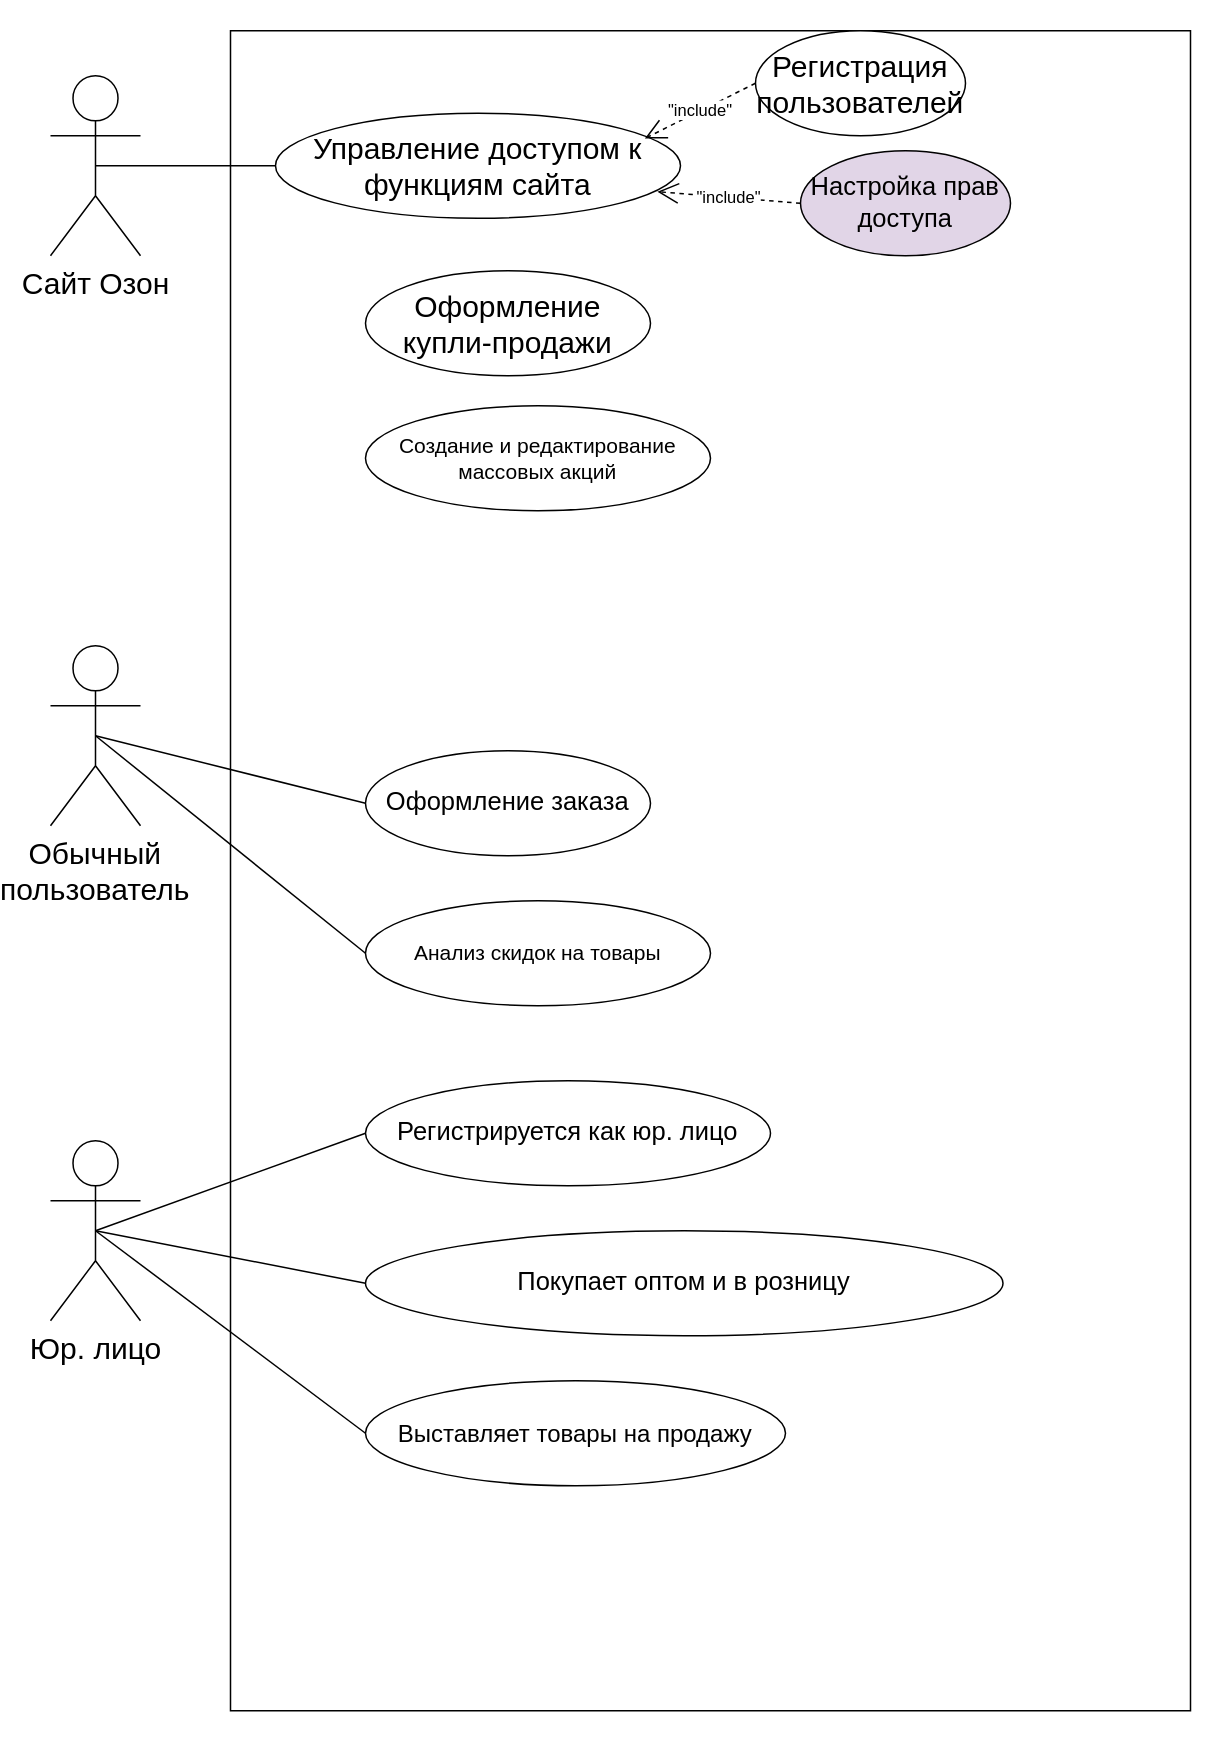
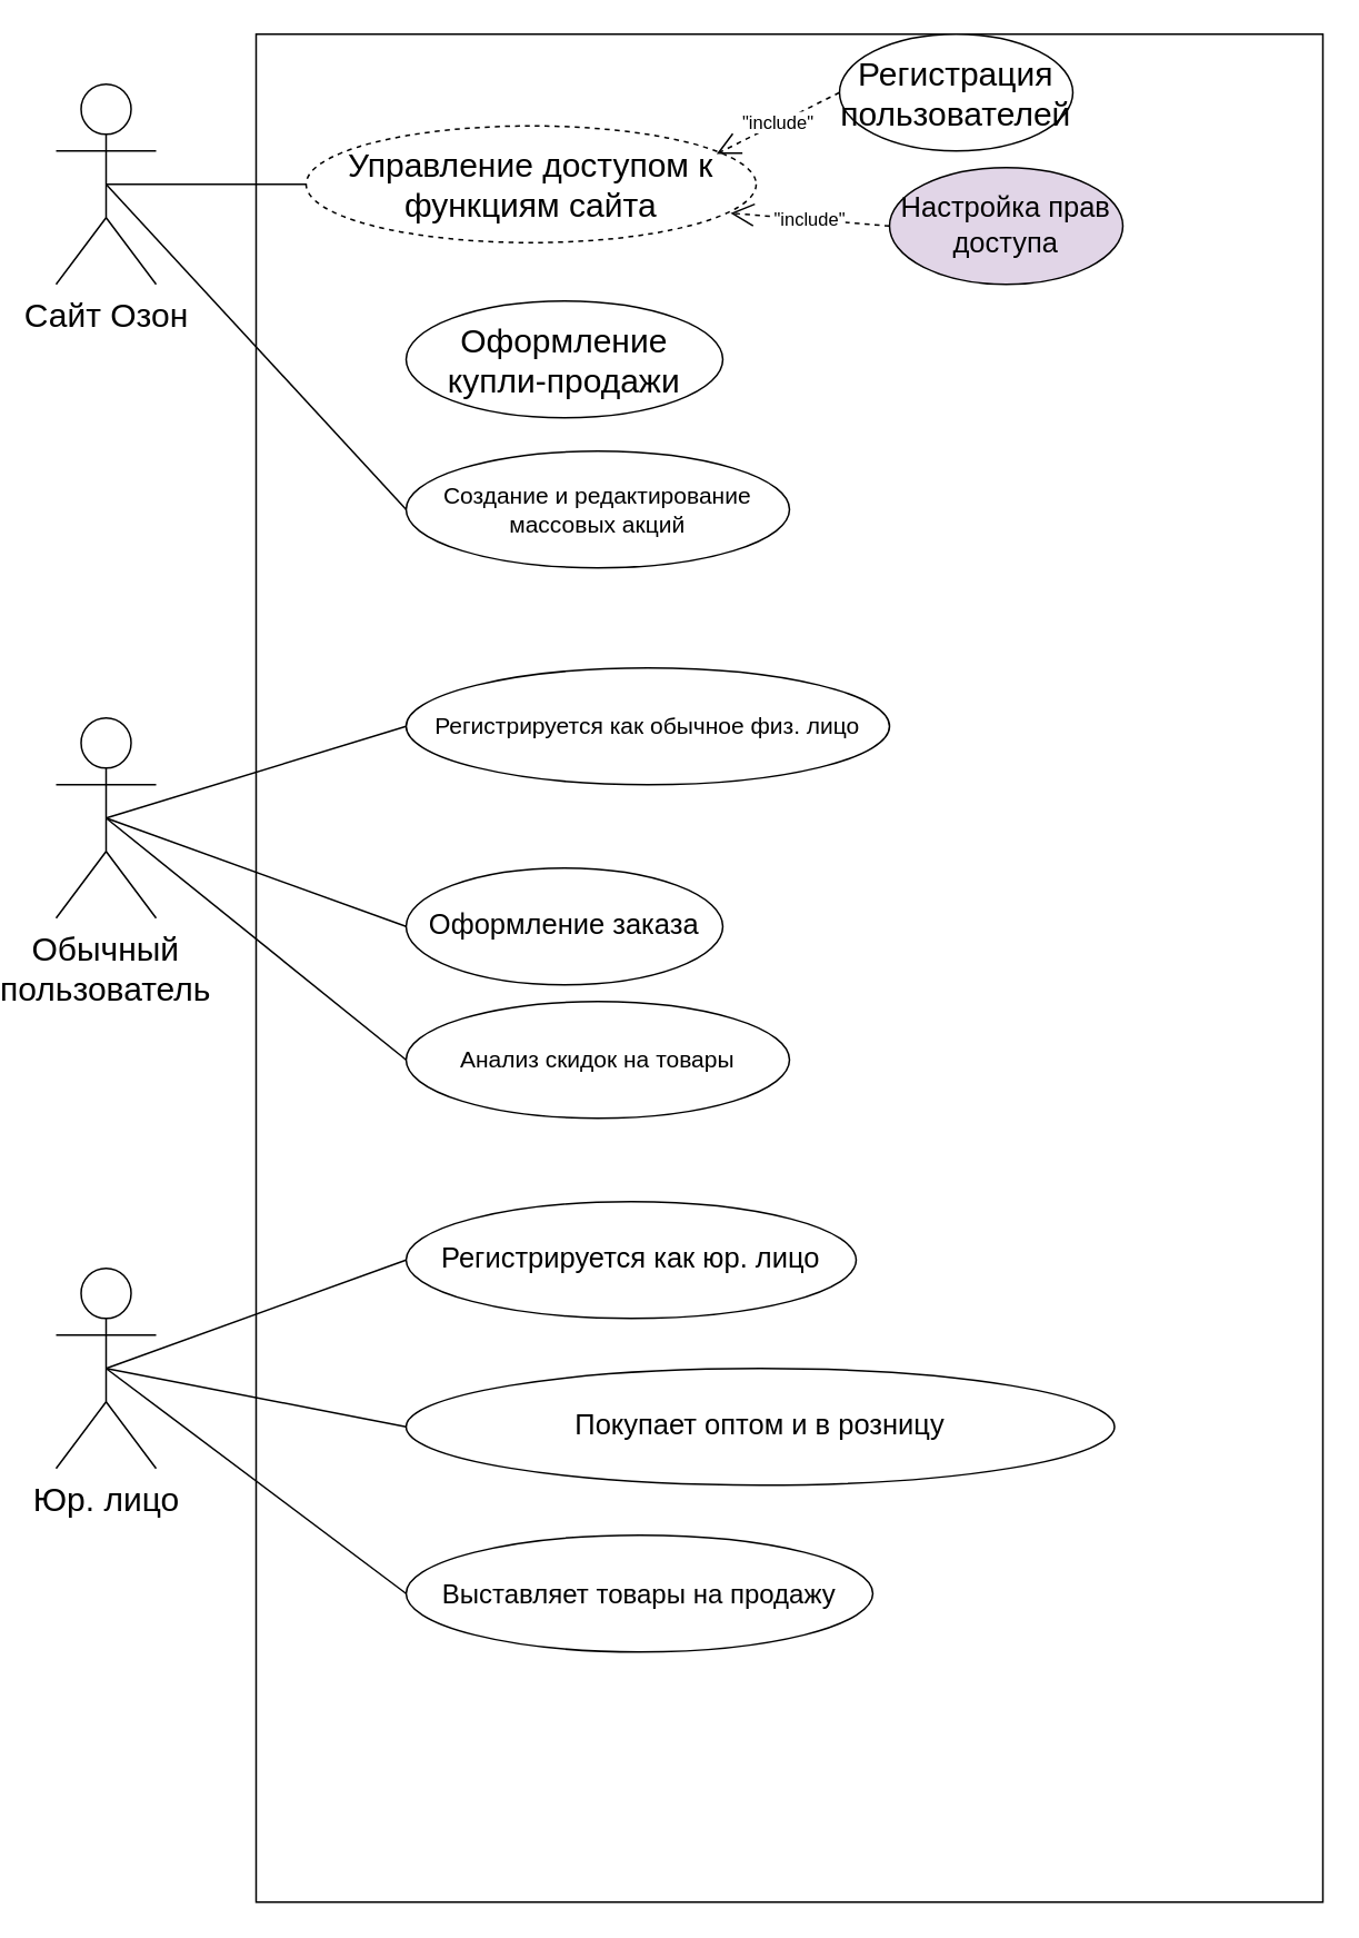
- <mxCell id="6" value="&lt;font style=&quot;font-size: 20px;&quot;&gt;Управление доступом к функциям сайта&lt;/font&gt;" style="ellipse;whiteSpace=wrap;html=1;fontSize=20;" vertex="1" parent="1"><mxGeometry x="170" y="75" width="270" height="70" as="geometry" /></mxCell>
+ <mxCell id="6" value="&lt;font style=&quot;font-size: 20px;&quot;&gt;Управление доступом к функциям сайта&lt;/font&gt;" style="ellipse;whiteSpace=wrap;html=1;fontSize=20;dashed=1;" vertex="1" parent="1"><mxGeometry x="170" y="75" width="270" height="70" as="geometry" /></mxCell>
+ <mxCell id="14" value="" style="endArrow=none;html=1;rounded=0;exitX=0.5;exitY=0.5;exitDx=0;exitDy=0;exitPerimeter=0;entryX=0;entryY=0.5;entryDx=0;entryDy=0;" edge="1" parent="1" source="4" target="13"><mxGeometry relative="1" as="geometry"><mxPoint x="420" y="270" as="sourcePoint" /><mxPoint x="580" y="270" as="targetPoint" /></mxGeometry></mxCell>
+ <mxCell id="15" value="Регистрируется как обычное физ. лицо" style="ellipse;whiteSpace=wrap;html=1;fontSize=14;" vertex="1" parent="1"><mxGeometry x="230" y="400" width="290" height="70" as="geometry" /></mxCell>
+ <mxCell id="18" value="" style="endArrow=none;html=1;rounded=0;exitX=0.5;exitY=0.5;exitDx=0;exitDy=0;exitPerimeter=0;entryX=0;entryY=0.5;entryDx=0;entryDy=0;" edge="1" parent="1" source="5" target="15"><mxGeometry width="50" height="50" relative="1" as="geometry"><mxPoint x="480" y="490" as="sourcePoint" /><mxPoint x="530" y="440" as="targetPoint" /></mxGeometry></mxCell>
- <mxCell id="16" value="Оформление заказа" style="ellipse;whiteSpace=wrap;html=1;fontSize=17;" vertex="1" parent="1"><mxGeometry x="230" y="500" width="190" height="70" as="geometry" /></mxCell>
+ <mxCell id="16" value="Оформление заказа" style="ellipse;whiteSpace=wrap;html=1;fontSize=17;" vertex="1" parent="1"><mxGeometry x="230" y="520" width="190" height="70" as="geometry" /></mxCell>
